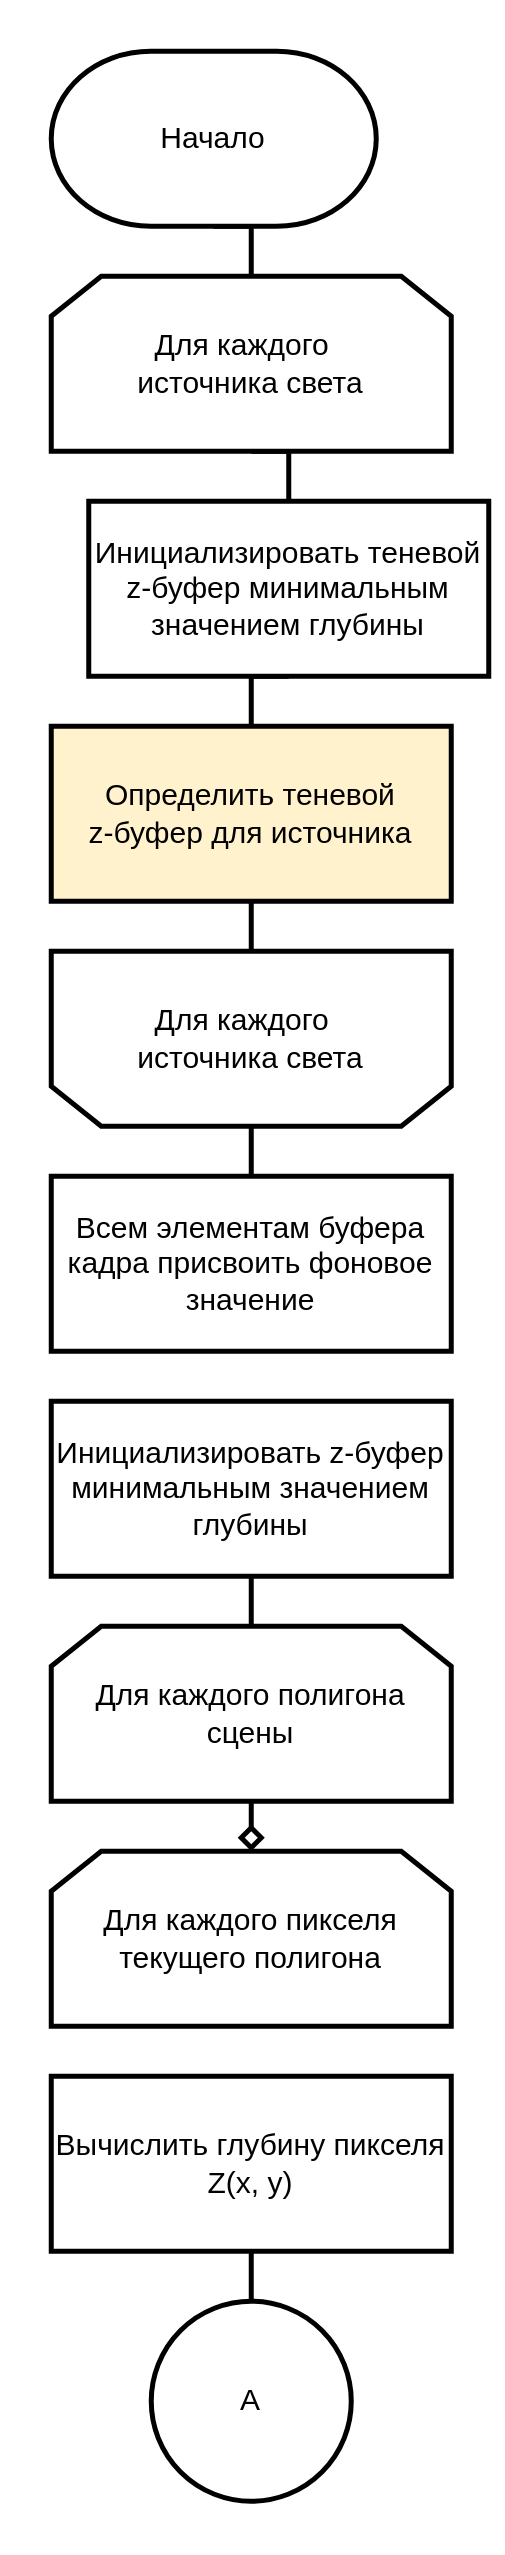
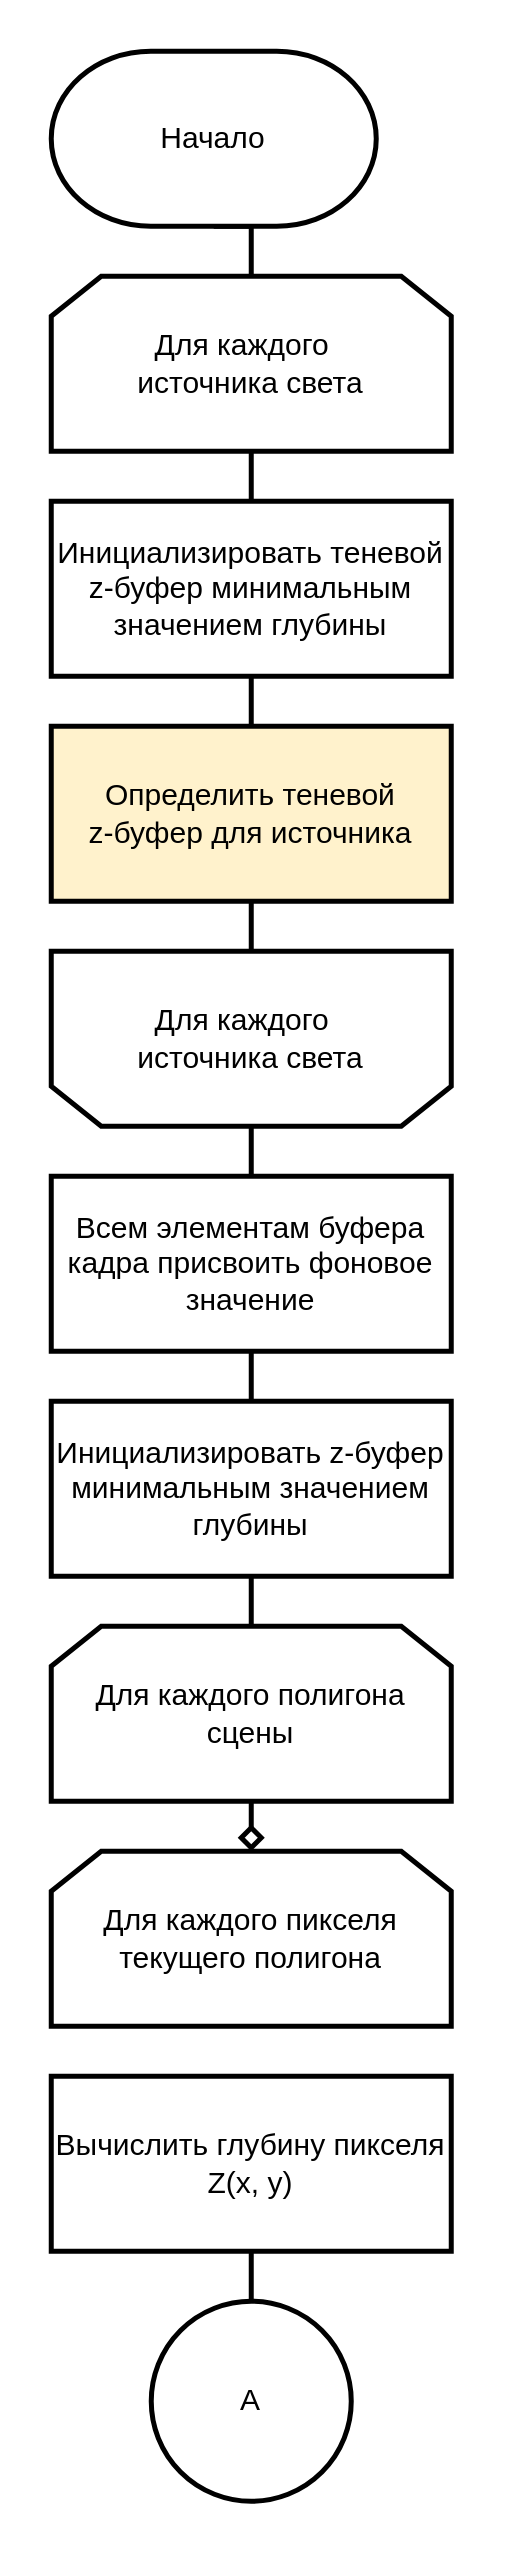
- <mxCell id="7" value="Инициализировать теневой z-буфер минимальным значением глубины" style="rounded=0;whiteSpace=wrap;html=1;strokeWidth=2;" vertex="1" parent="1"><mxGeometry x="35" y="200" width="160" height="70" as="geometry" /></mxCell>
+ <mxCell id="7" value="Инициализировать теневой z-буфер минимальным значением глубины" style="rounded=0;whiteSpace=wrap;html=1;strokeWidth=2;" vertex="1" parent="1"><mxGeometry x="20" y="200" width="160" height="70" as="geometry" /></mxCell>
+ <mxCell id="12" style="edgeStyle=orthogonalEdgeStyle;rounded=0;orthogonalLoop=1;jettySize=auto;html=1;exitX=0.5;exitY=1;exitDx=0;exitDy=0;entryX=0.5;entryY=0;entryDx=0;entryDy=0;endArrow=none;endFill=0;strokeWidth=2;" edge="1" parent="1" source="13" target="15"><mxGeometry relative="1" as="geometry" /></mxCell>
